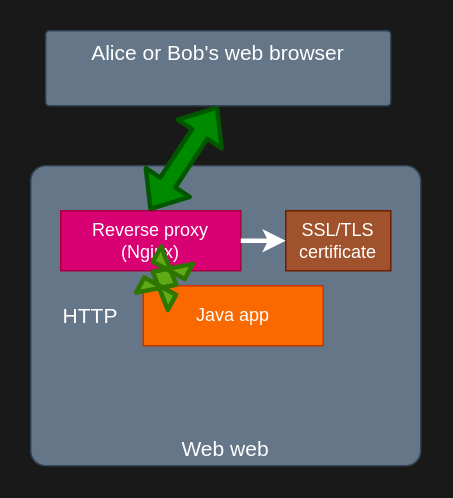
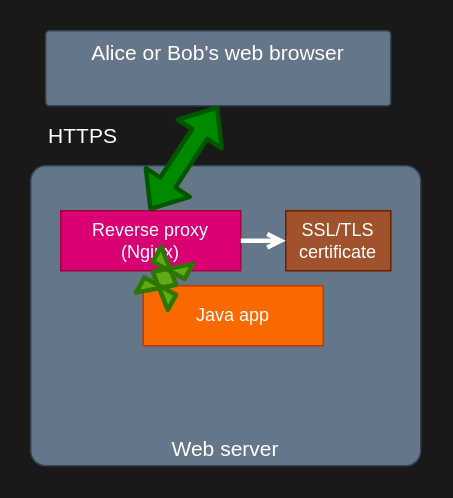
+ <mxCell id="10" value="&lt;font style=&quot;font-size: 14px;&quot;&gt;HTTP&lt;/font&gt;S" style="text;html=1;strokeColor=none;fillColor=none;align=center;verticalAlign=middle;whiteSpace=wrap;rounded=0;fontSize=14;fontColor=#FFFFFF;" vertex="1" parent="1"><mxGeometry x="30" y="80" width="50" height="20" as="geometry" /></mxCell>
- <mxCell id="6" value="" style="endArrow=classic;html=1;strokeColor=#FFFFFF;strokeWidth=3;entryX=0;entryY=0.5;entryDx=0;entryDy=0;exitX=1;exitY=0.5;exitDx=0;exitDy=0;" edge="1" parent="1" source="3" target="5"><mxGeometry width="50" height="50" relative="1" as="geometry"><mxPoint x="30" y="340" as="sourcePoint" /><mxPoint x="80" y="290" as="targetPoint" /></mxGeometry></mxCell>
+ <mxCell id="6" value="" style="endArrow=open;html=1;strokeColor=#FFFFFF;strokeWidth=3;entryX=0;entryY=0.5;entryDx=0;entryDy=0;exitX=1;exitY=0.5;exitDx=0;exitDy=0;" edge="1" parent="1" source="3" target="5"><mxGeometry width="50" height="50" relative="1" as="geometry"><mxPoint x="30" y="340" as="sourcePoint" /><mxPoint x="80" y="290" as="targetPoint" /></mxGeometry></mxCell>
- <mxCell id="8" value="&lt;font style=&quot;font-size: 14px;&quot; color=&quot;#FFFFFF&quot;&gt;HTTP&lt;/font&gt;" style="text;html=1;strokeColor=none;fillColor=none;align=center;verticalAlign=middle;whiteSpace=wrap;rounded=0;fontSize=14;" vertex="1" parent="1"><mxGeometry x="40" y="200" width="40" height="20" as="geometry" /></mxCell>
- <mxCell id="2" value="Web web" style="rounded=1;whiteSpace=wrap;html=1;fillColor=#647687;strokeColor=#314354;fontColor=#ffffff;verticalAlign=bottom;arcSize=5;fontSize=14;" vertex="1" parent="1"><mxGeometry x="20" y="110" width="260" height="200" as="geometry" /></mxCell>
+ <mxCell id="2" value="Web server" style="rounded=1;whiteSpace=wrap;html=1;fillColor=#647687;strokeColor=#314354;fontColor=#ffffff;verticalAlign=bottom;arcSize=5;fontSize=14;" vertex="1" parent="1"><mxGeometry x="20" y="110" width="260" height="200" as="geometry" /></mxCell>
